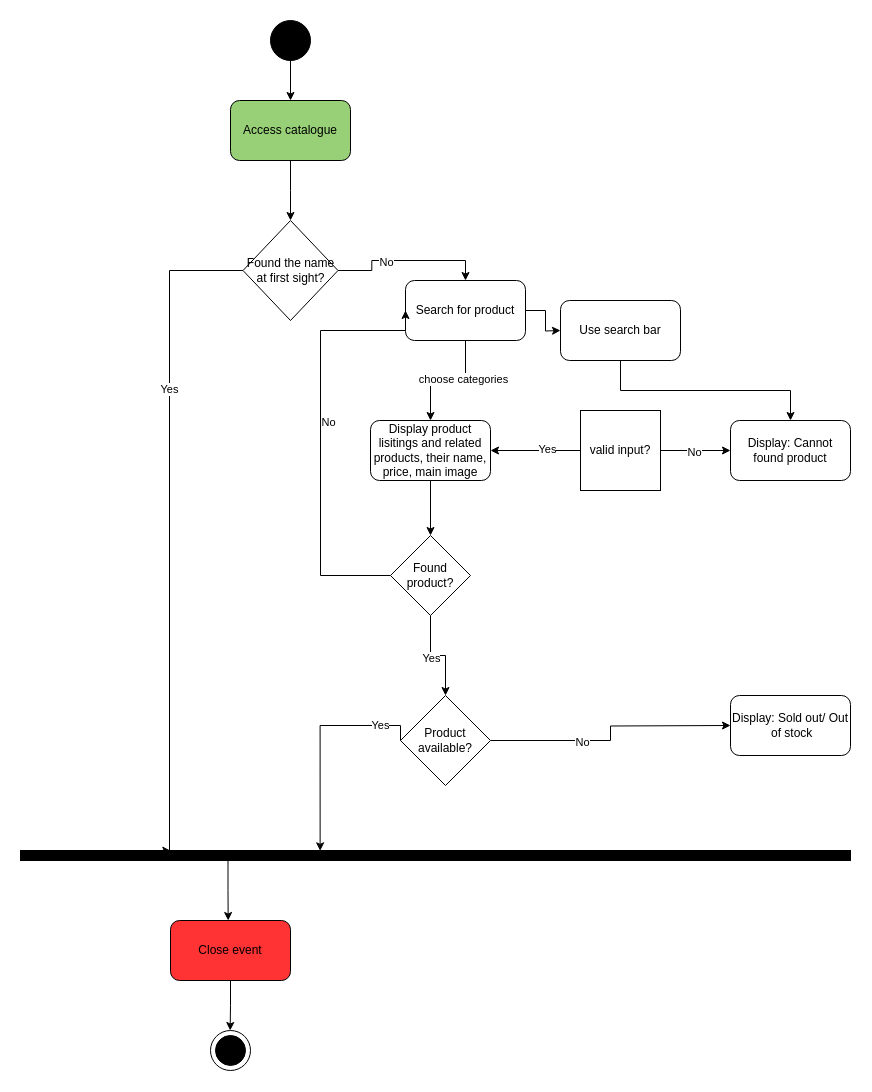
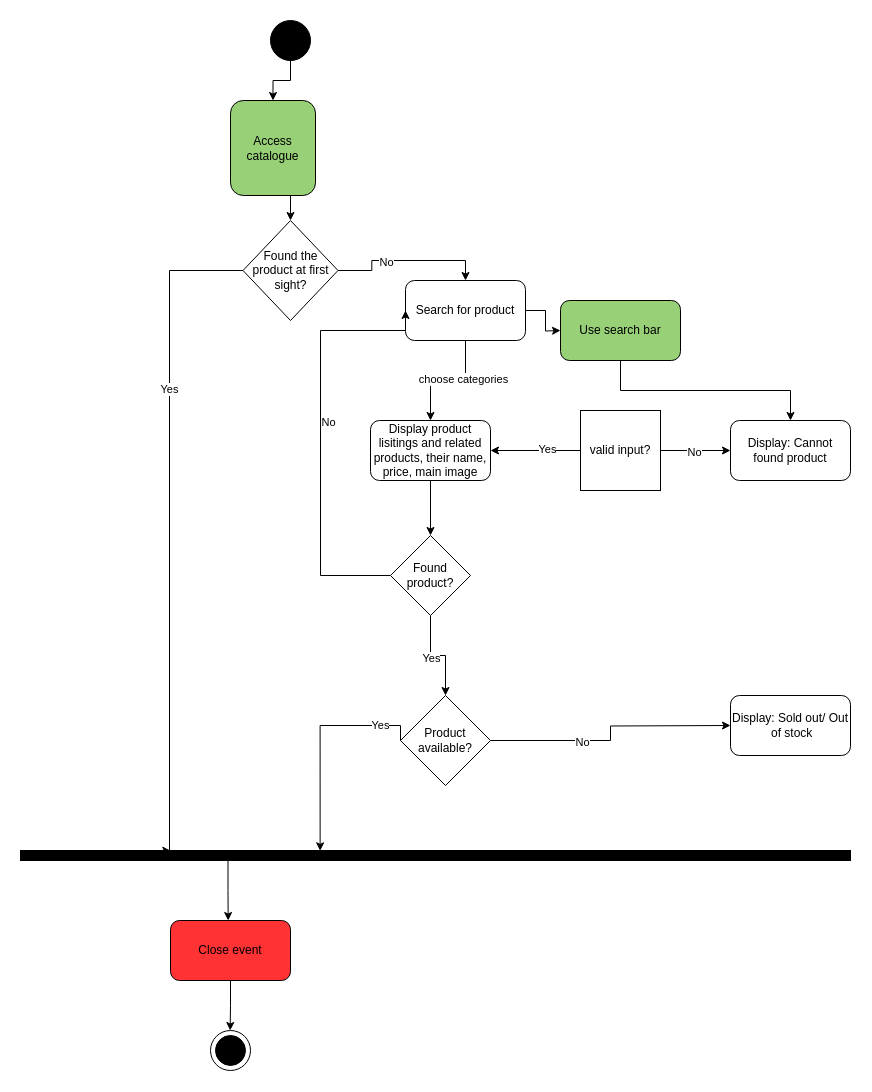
- <mxCell id="5" value="Access catalogue" style="rounded=1;whiteSpace=wrap;html=1;fillColor=#97D077;" vertex="1" parent="1"><mxGeometry x="230" y="100" width="120" height="60" as="geometry" /></mxCell>
+ <mxCell id="5" value="Access catalogue" style="rounded=1;whiteSpace=wrap;html=1;fillColor=#97D077;" vertex="1" parent="1"><mxGeometry x="230" y="100" width="85" height="95" as="geometry" /></mxCell>
- <mxCell id="10" value="Found the name at first sight?" style="rhombus;whiteSpace=wrap;html=1;" vertex="1" parent="1"><mxGeometry x="242.5" y="220" width="95" height="100" as="geometry" /></mxCell>
+ <mxCell id="10" value="Found the product at first sight?" style="rhombus;whiteSpace=wrap;html=1;" vertex="1" parent="1"><mxGeometry x="242.5" y="220" width="95" height="100" as="geometry" /></mxCell>
- <mxCell id="20" value="Use search bar" style="rounded=1;whiteSpace=wrap;html=1;" vertex="1" parent="1"><mxGeometry x="560" y="300" width="120" height="60" as="geometry" /></mxCell>
+ <mxCell id="20" value="Use search bar" style="rounded=1;whiteSpace=wrap;html=1;fillColor=#97d077;" vertex="1" parent="1"><mxGeometry x="560" y="300" width="120" height="60" as="geometry" /></mxCell>
